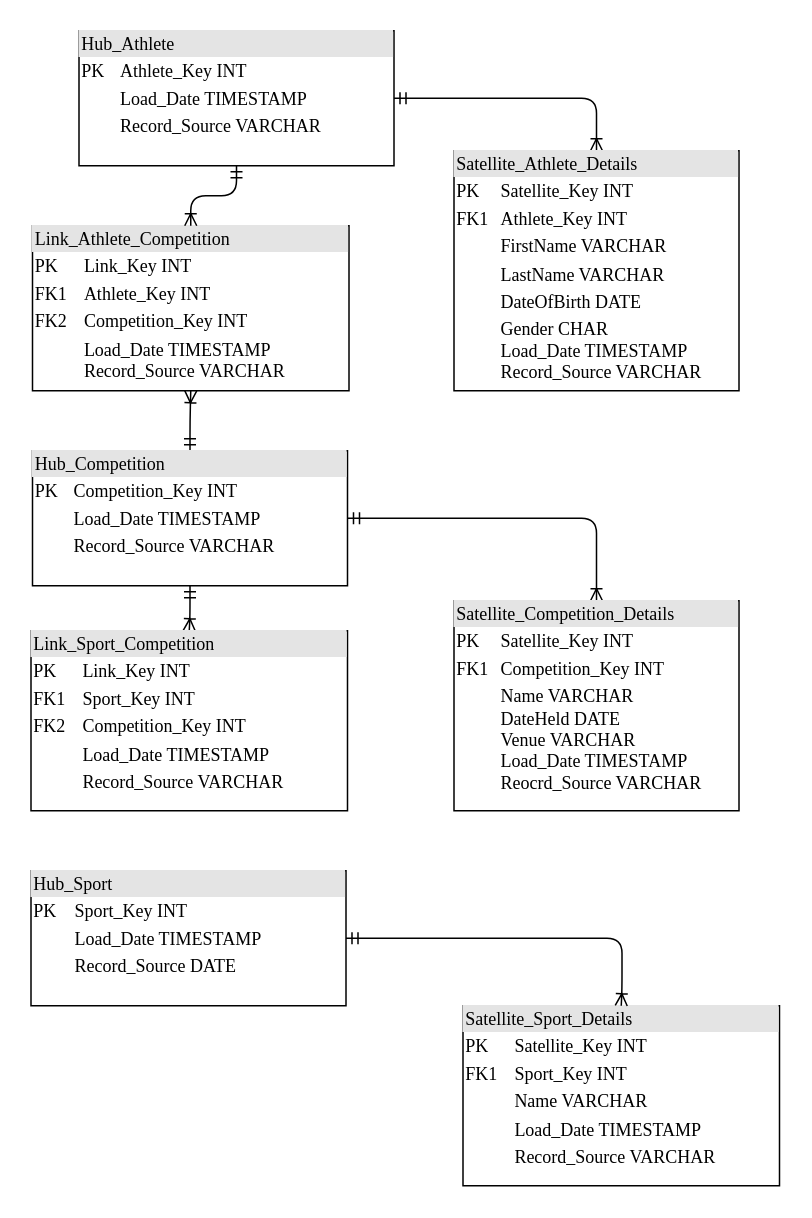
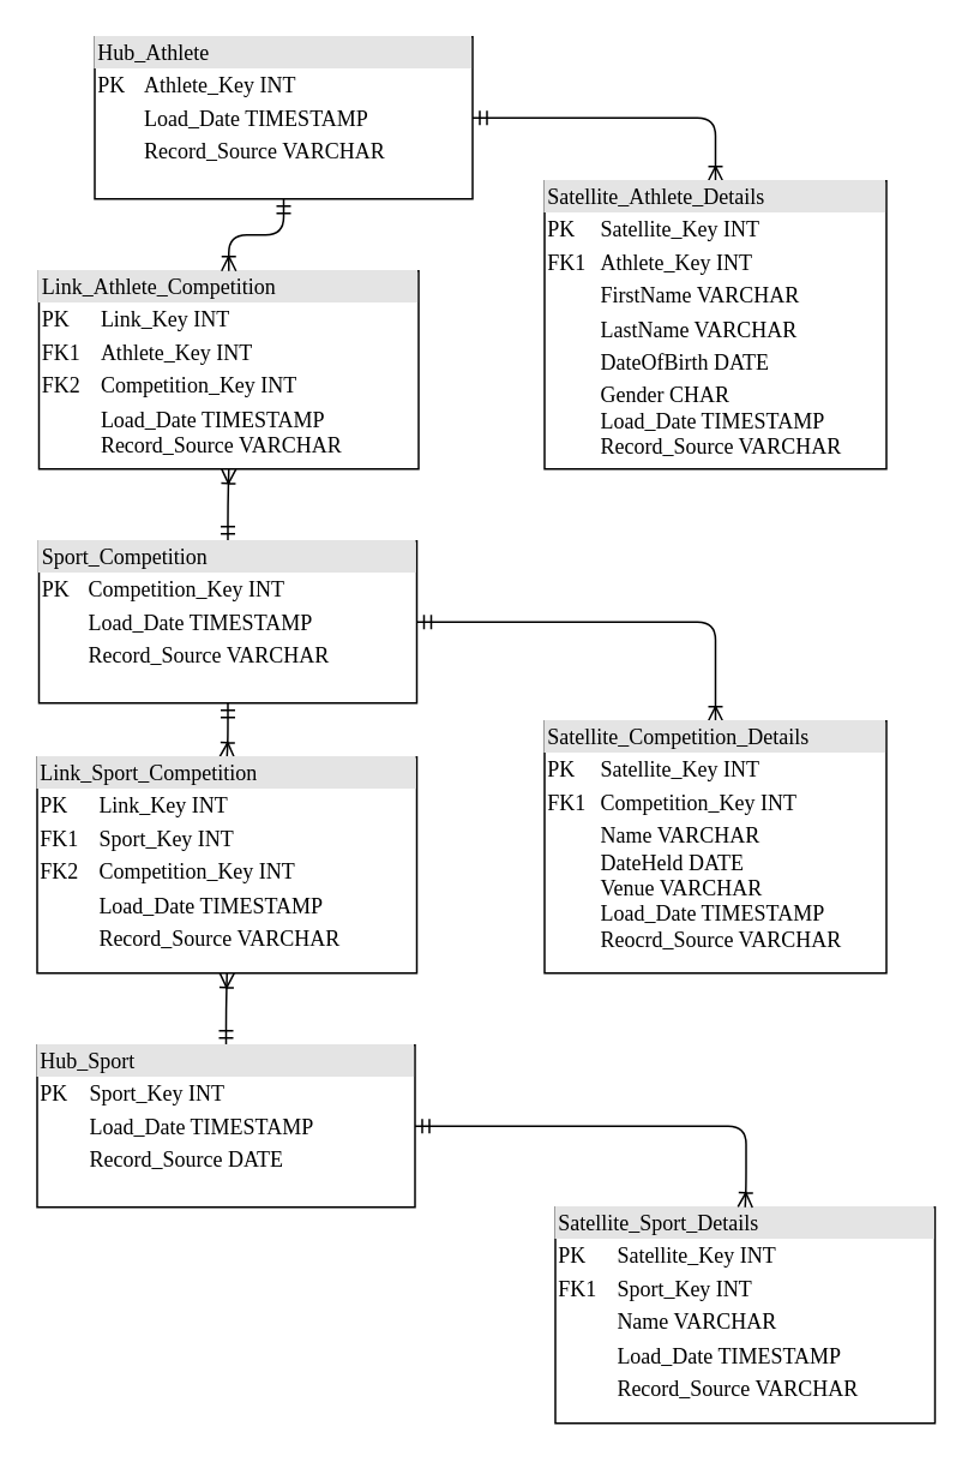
- <mxCell id="9" value="&lt;div style=&quot;box-sizing: border-box ; width: 100% ; background: #e4e4e4 ; padding: 2px&quot;&gt;Hub_Competition&lt;/div&gt;&lt;table style=&quot;width: 100% ; font-size: 1em&quot; cellpadding=&quot;2&quot; cellspacing=&quot;0&quot;&gt;&lt;tbody&gt;&lt;tr&gt;&lt;td&gt;PK&lt;/td&gt;&lt;td&gt;Competition_Key INT&lt;/td&gt;&lt;/tr&gt;&lt;tr&gt;&lt;td&gt;&lt;br&gt;&lt;/td&gt;&lt;td&gt;Load_Date TIMESTAMP&lt;/td&gt;&lt;/tr&gt;&lt;tr&gt;&lt;td&gt;&lt;/td&gt;&lt;td&gt;Record_Source VARCHAR&lt;/td&gt;&lt;/tr&gt;&lt;tr&gt;&lt;td&gt;&lt;br&gt;&lt;/td&gt;&lt;td&gt;&lt;br&gt;&lt;/td&gt;&lt;/tr&gt;&lt;/tbody&gt;&lt;/table&gt;" style="verticalAlign=top;align=left;overflow=fill;html=1;rounded=0;shadow=0;comic=0;labelBackgroundColor=none;strokeWidth=1;fontFamily=Verdana;fontSize=12" parent="1" vertex="1"><mxGeometry x="21" y="300" width="210" height="90" as="geometry" /></mxCell>
+ <mxCell id="9" value="&lt;div style=&quot;box-sizing: border-box ; width: 100% ; background: #e4e4e4 ; padding: 2px&quot;&gt;Sport_Competition&lt;/div&gt;&lt;table style=&quot;width: 100% ; font-size: 1em&quot; cellpadding=&quot;2&quot; cellspacing=&quot;0&quot;&gt;&lt;tbody&gt;&lt;tr&gt;&lt;td&gt;PK&lt;/td&gt;&lt;td&gt;Competition_Key INT&lt;/td&gt;&lt;/tr&gt;&lt;tr&gt;&lt;td&gt;&lt;br&gt;&lt;/td&gt;&lt;td&gt;Load_Date TIMESTAMP&lt;/td&gt;&lt;/tr&gt;&lt;tr&gt;&lt;td&gt;&lt;/td&gt;&lt;td&gt;Record_Source VARCHAR&lt;/td&gt;&lt;/tr&gt;&lt;tr&gt;&lt;td&gt;&lt;br&gt;&lt;/td&gt;&lt;td&gt;&lt;br&gt;&lt;/td&gt;&lt;/tr&gt;&lt;/tbody&gt;&lt;/table&gt;" style="verticalAlign=top;align=left;overflow=fill;html=1;rounded=0;shadow=0;comic=0;labelBackgroundColor=none;strokeWidth=1;fontFamily=Verdana;fontSize=12" parent="1" vertex="1"><mxGeometry x="21" y="300" width="210" height="90" as="geometry" /></mxCell>
+ <mxCell id="10" style="edgeStyle=orthogonalEdgeStyle;html=1;entryX=0.5;entryY=1;labelBackgroundColor=none;startArrow=ERmandOne;endArrow=ERoneToMany;fontFamily=Verdana;fontSize=12;align=left;entryDx=0;entryDy=0;exitX=0.5;exitY=0;exitDx=0;exitDy=0;" parent="1" source="11" target="15" edge="1"><mxGeometry relative="1" as="geometry" /></mxCell>
